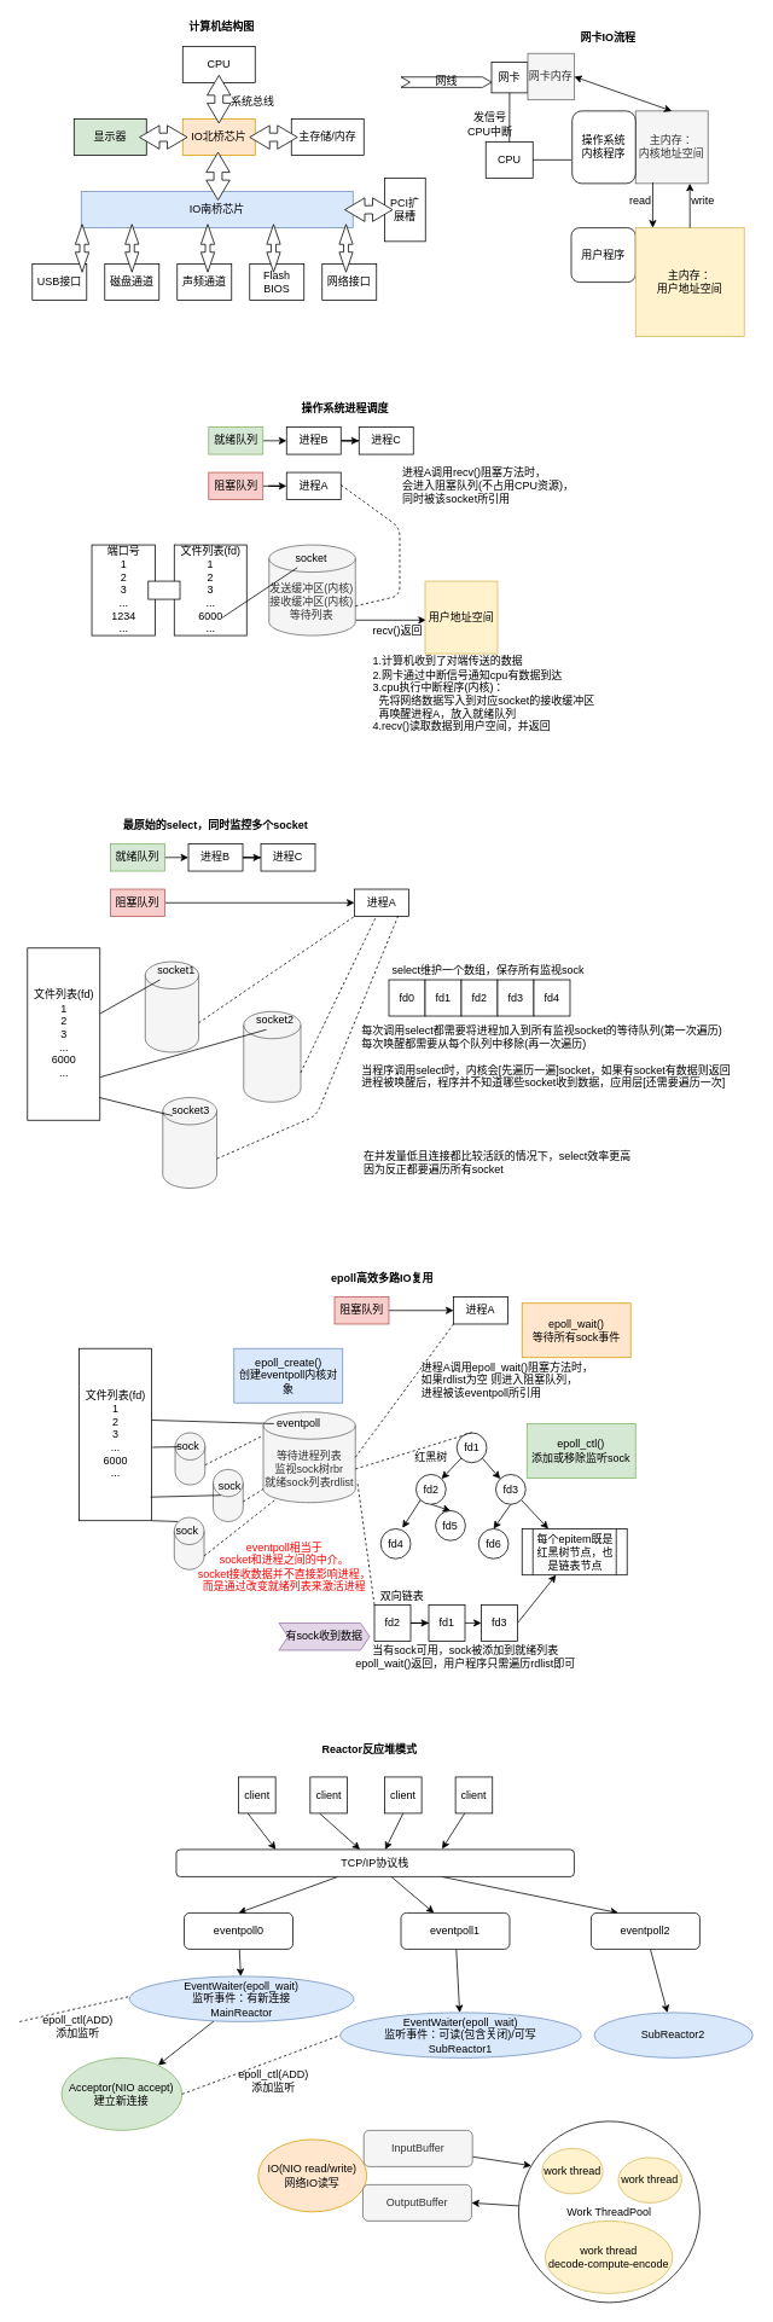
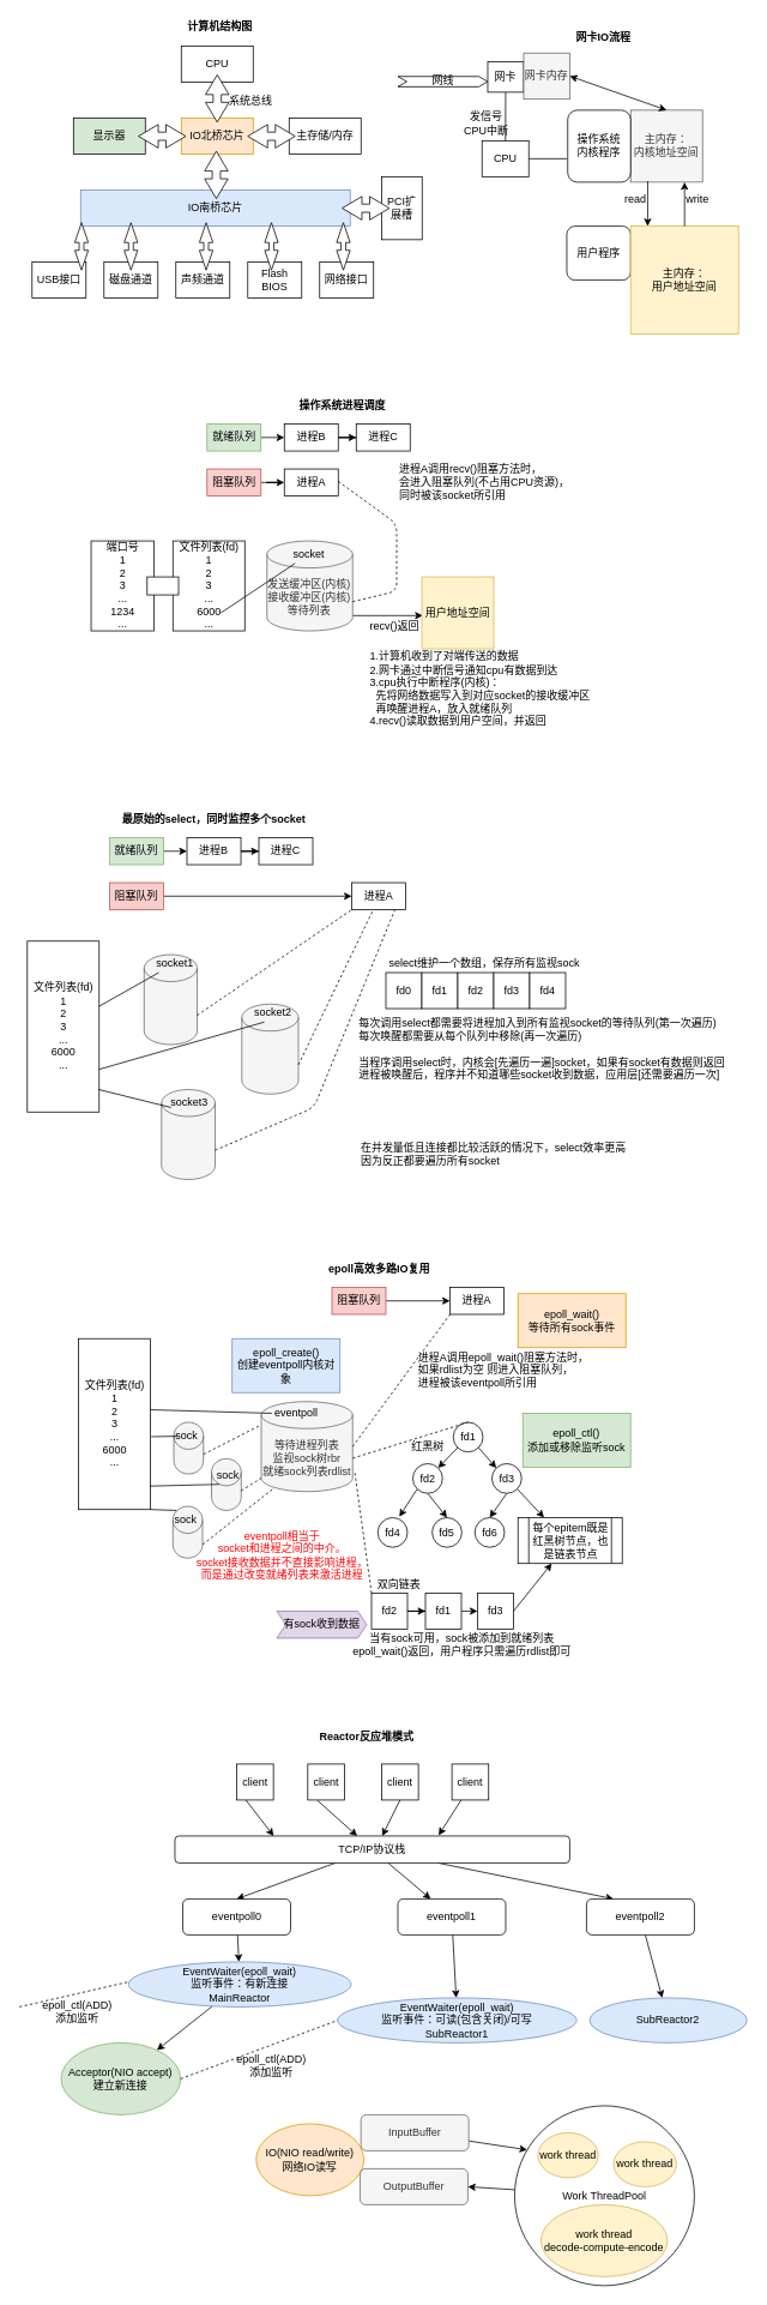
- <mxCell id="123" value="fd5" style="ellipse;whiteSpace=wrap;html=1;aspect=fixed;" parent="1" vertex="1"><mxGeometry x="480.17" y="1667" width="33" height="33" as="geometry" /></mxCell>
+ <mxCell id="123" value="fd5" style="ellipse;whiteSpace=wrap;html=1;aspect=fixed;" parent="1" vertex="1"><mxGeometry x="480.17" y="1687" width="33" height="33" as="geometry" /></mxCell>
